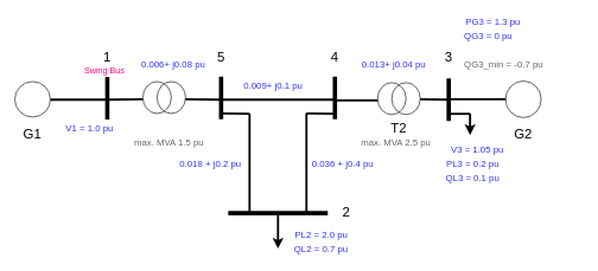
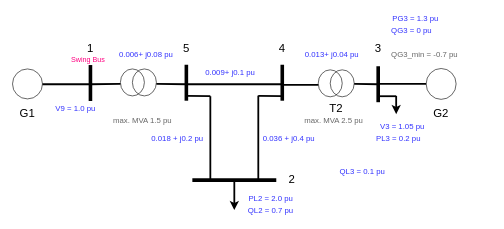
- <mxCell id="37" value="&lt;font style=&quot;font-size: 13px;&quot;&gt;V1 = 1.0 pu&lt;/font&gt;" style="text;html=1;strokeColor=none;fillColor=none;align=left;verticalAlign=middle;whiteSpace=wrap;rounded=0;strokeWidth=3;fontColor=#3333FF;fontSize=13;" vertex="1" parent="1"><mxGeometry x="90" y="170" width="80" height="20" as="geometry" /></mxCell>
+ <mxCell id="37" value="&lt;font style=&quot;font-size: 13px;&quot;&gt;V9 = 1.0 pu&lt;/font&gt;" style="text;html=1;strokeColor=none;fillColor=none;align=left;verticalAlign=middle;whiteSpace=wrap;rounded=0;strokeWidth=3;fontColor=#3333FF;fontSize=13;" vertex="1" parent="1"><mxGeometry x="90" y="170" width="80" height="20" as="geometry" /></mxCell>
- <mxCell id="42" value="&lt;font style=&quot;font-size: 13px;&quot;&gt;QL3 = 0.1 pu&lt;/font&gt;" style="text;html=1;strokeColor=none;fillColor=none;align=left;verticalAlign=middle;whiteSpace=wrap;rounded=0;strokeWidth=3;fontColor=#3333FF;fontSize=13;" vertex="1" parent="1"><mxGeometry x="624" y="240" width="166" height="20" as="geometry" /></mxCell>
+ <mxCell id="42" value="&lt;font style=&quot;font-size: 13px;&quot;&gt;QL3 = 0.1 pu&lt;/font&gt;" style="text;html=1;strokeColor=none;fillColor=none;align=left;verticalAlign=middle;whiteSpace=wrap;rounded=0;strokeWidth=3;fontColor=#3333FF;fontSize=13;" vertex="1" parent="1"><mxGeometry x="564" y="275" width="166" height="20" as="geometry" /></mxCell>
